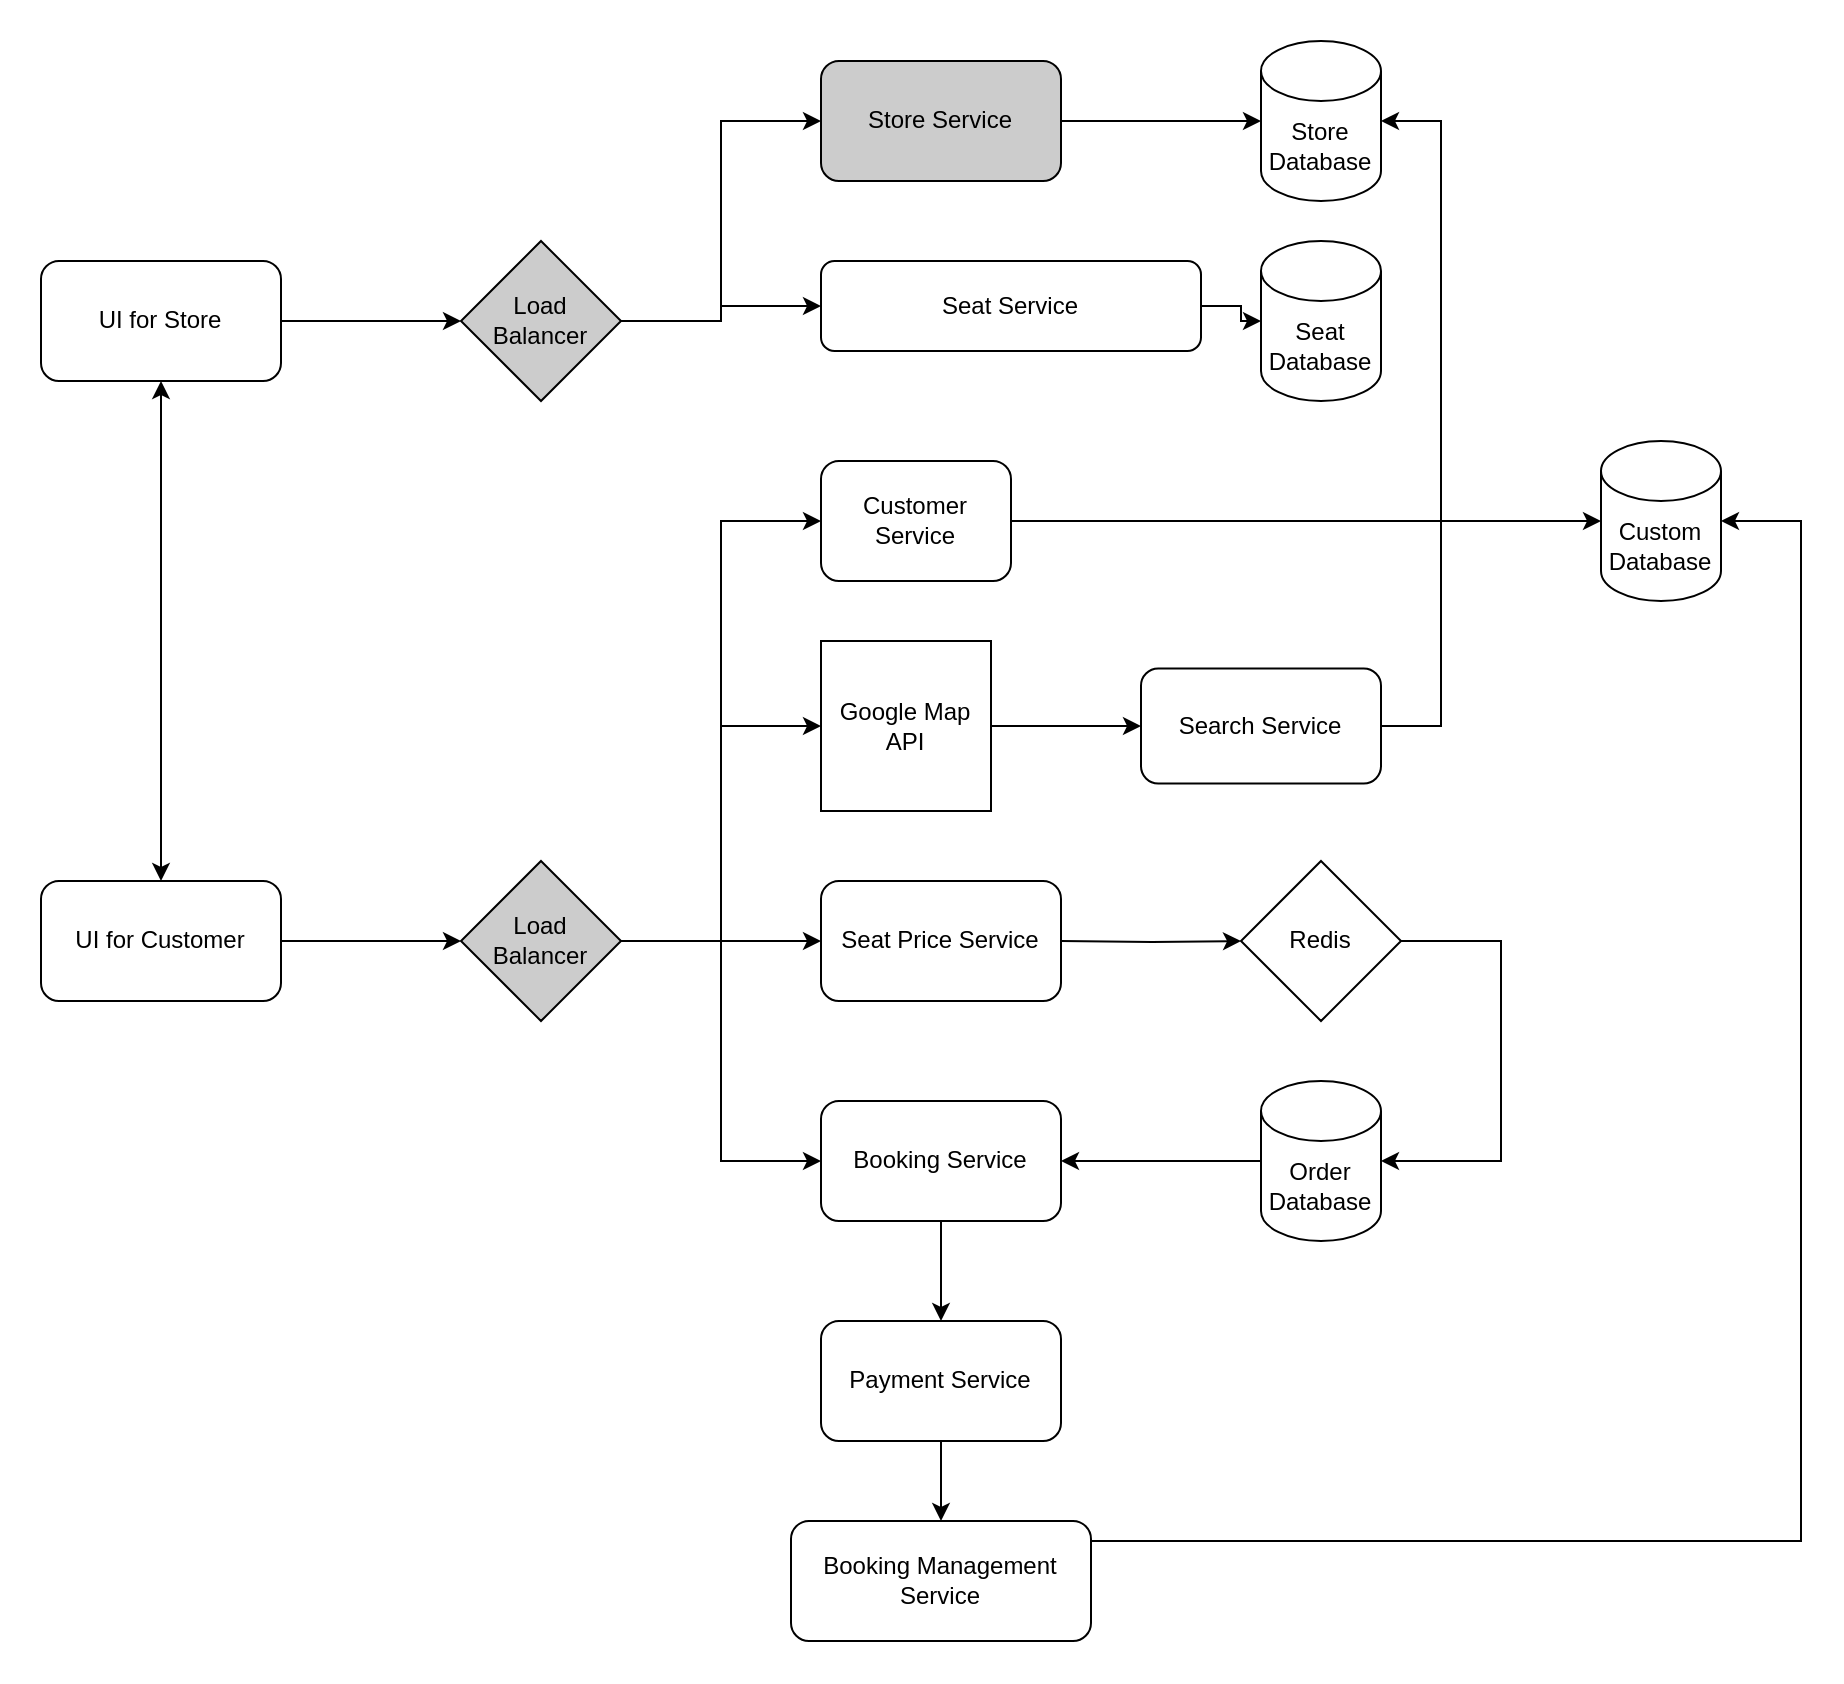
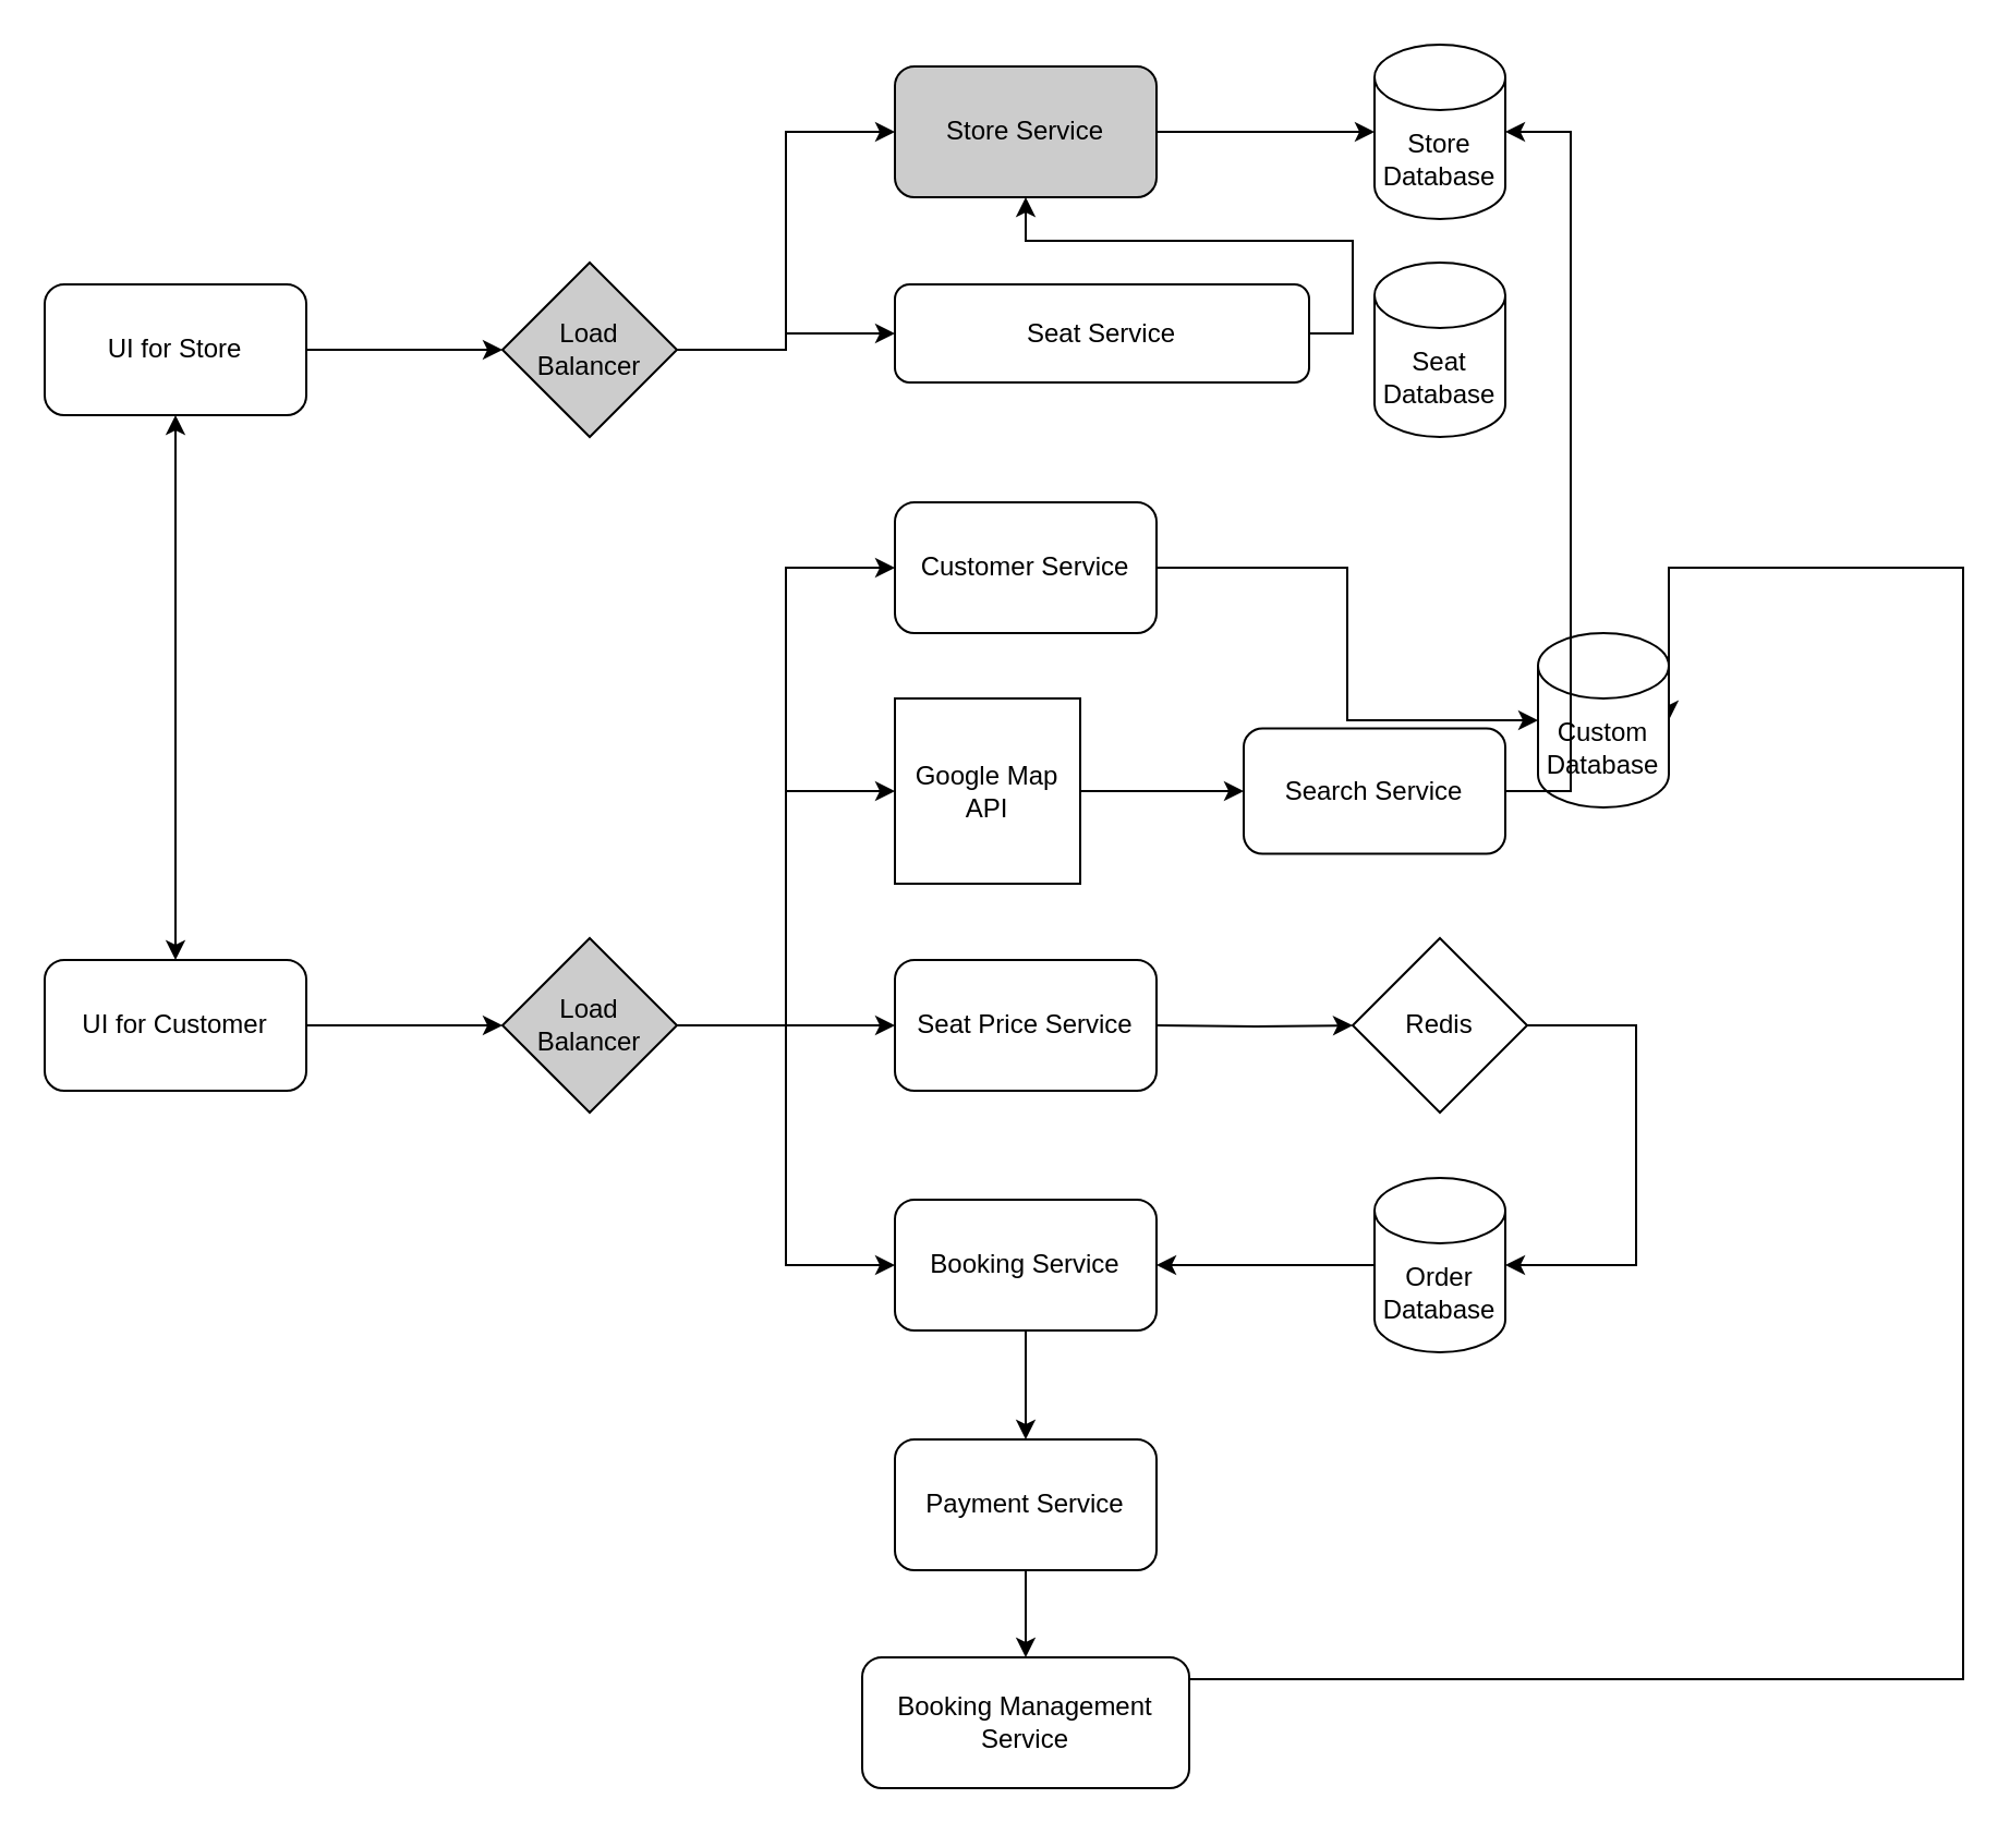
- <mxCell id="29" style="edgeStyle=orthogonalEdgeStyle;rounded=0;orthogonalLoop=1;jettySize=auto;html=1;exitX=1;exitY=0.5;exitDx=0;exitDy=0;" edge="1" parent="1" source="30" target="31"><mxGeometry relative="1" as="geometry" /></mxCell>
+ <mxCell id="29" style="edgeStyle=orthogonalEdgeStyle;rounded=0;orthogonalLoop=1;jettySize=auto;html=1;exitX=1;exitY=0.5;exitDx=0;exitDy=0;" edge="1" parent="1" source="30" target="14"><mxGeometry relative="1" as="geometry" /></mxCell>
- <mxCell id="26" value="Customer Service" style="rounded=1;whiteSpace=wrap;html=1;" vertex="1" parent="1"><mxGeometry x="410" y="230" width="95" height="60" as="geometry" /></mxCell>
+ <mxCell id="26" value="Customer Service" style="rounded=1;whiteSpace=wrap;html=1;" vertex="1" parent="1"><mxGeometry x="410" y="230" width="120" height="60" as="geometry" /></mxCell>
- <mxCell id="27" value="Custom Database" style="shape=cylinder3;whiteSpace=wrap;html=1;boundedLbl=1;backgroundOutline=1;size=15;" vertex="1" parent="1"><mxGeometry x="800" y="220" width="60" height="80" as="geometry" /></mxCell>
+ <mxCell id="27" value="Custom Database" style="shape=cylinder3;whiteSpace=wrap;html=1;boundedLbl=1;backgroundOutline=1;size=15;" vertex="1" parent="1"><mxGeometry x="705" y="290" width="60" height="80" as="geometry" /></mxCell>
